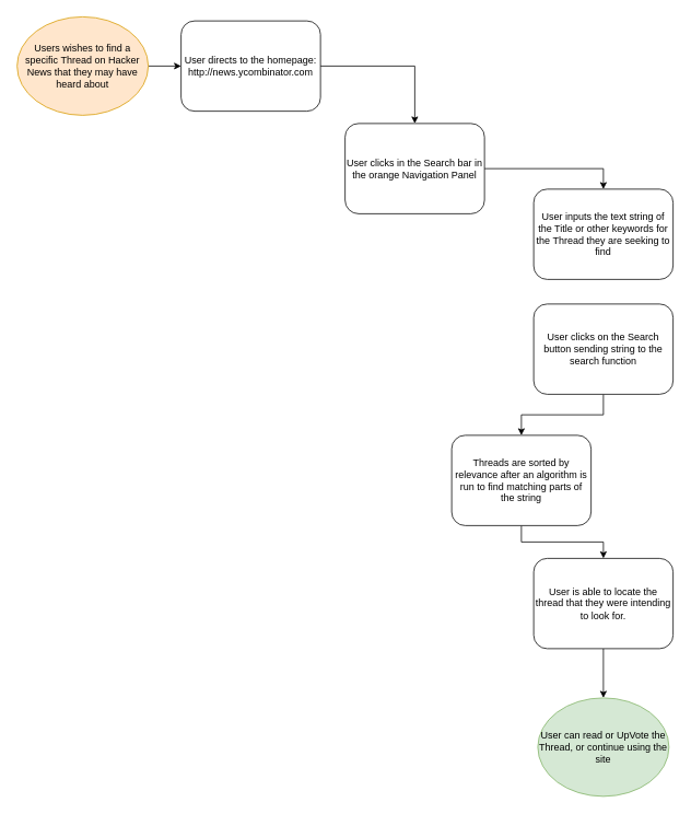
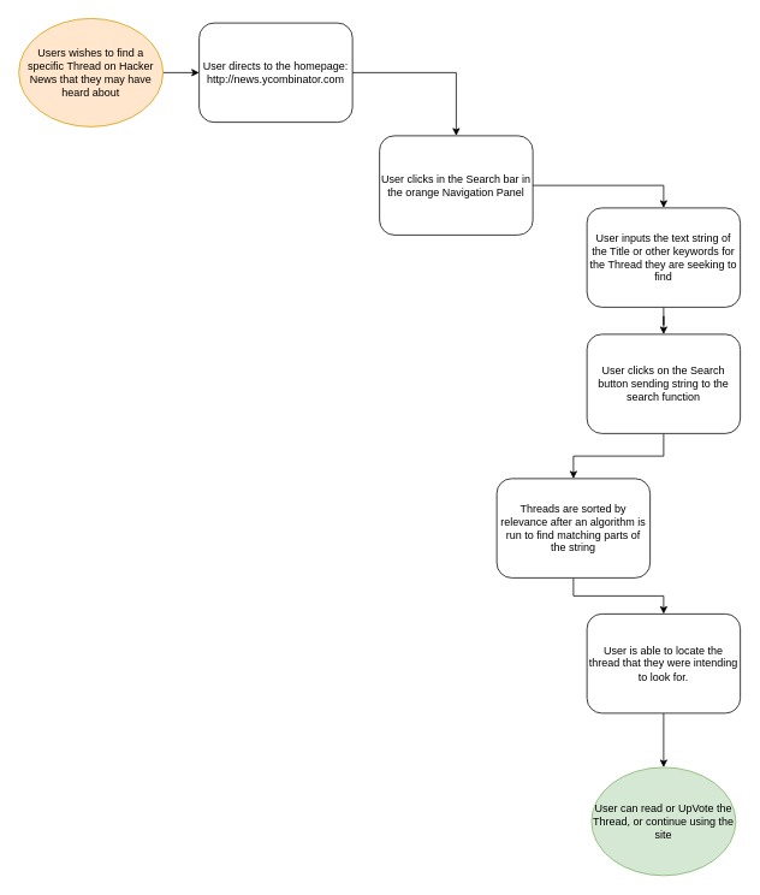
+ <mxCell id="14" value="" style="edgeStyle=orthogonalEdgeStyle;rounded=0;orthogonalLoop=1;jettySize=auto;html=1;" edge="1" parent="1" source="15" target="17"><mxGeometry relative="1" as="geometry" /></mxCell>
